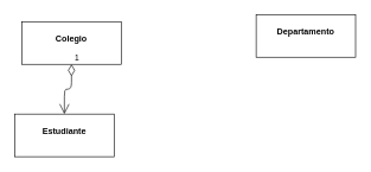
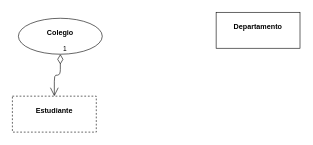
- <mxCell id="2" value="&lt;p style=&quot;margin: 0px ; margin-top: 4px ; text-align: center&quot;&gt;&lt;br&gt;&lt;b&gt;Colegio&lt;/b&gt;&lt;/p&gt;" style="verticalAlign=top;align=left;overflow=fill;fontSize=12;fontFamily=Helvetica;html=1;" vertex="1" parent="1"><mxGeometry x="30" y="30" width="140" height="60" as="geometry" /></mxCell>
+ <mxCell id="2" value="&lt;p style=&quot;margin: 0px ; margin-top: 4px ; text-align: center&quot;&gt;&lt;br&gt;&lt;b&gt;Colegio&lt;/b&gt;&lt;/p&gt;" style="ellipse;verticalAlign=top;align=left;overflow=fill;fontSize=12;fontFamily=Helvetica;html=1;" vertex="1" parent="1"><mxGeometry x="30" y="30" width="140" height="60" as="geometry" /></mxCell>
- <mxCell id="3" value="&lt;p style=&quot;margin: 0px ; margin-top: 4px ; text-align: center&quot;&gt;&lt;br&gt;&lt;b&gt;Estudiante&lt;/b&gt;&lt;/p&gt;" style="verticalAlign=top;align=left;overflow=fill;fontSize=12;fontFamily=Helvetica;html=1;" vertex="1" parent="1"><mxGeometry x="20" y="160" width="140" height="60" as="geometry" /></mxCell>
+ <mxCell id="3" value="&lt;p style=&quot;margin: 0px ; margin-top: 4px ; text-align: center&quot;&gt;&lt;br&gt;&lt;b&gt;Estudiante&lt;/b&gt;&lt;/p&gt;" style="verticalAlign=top;align=left;overflow=fill;fontSize=12;fontFamily=Helvetica;html=1;dashed=1;" vertex="1" parent="1"><mxGeometry x="20" y="160" width="140" height="60" as="geometry" /></mxCell>
